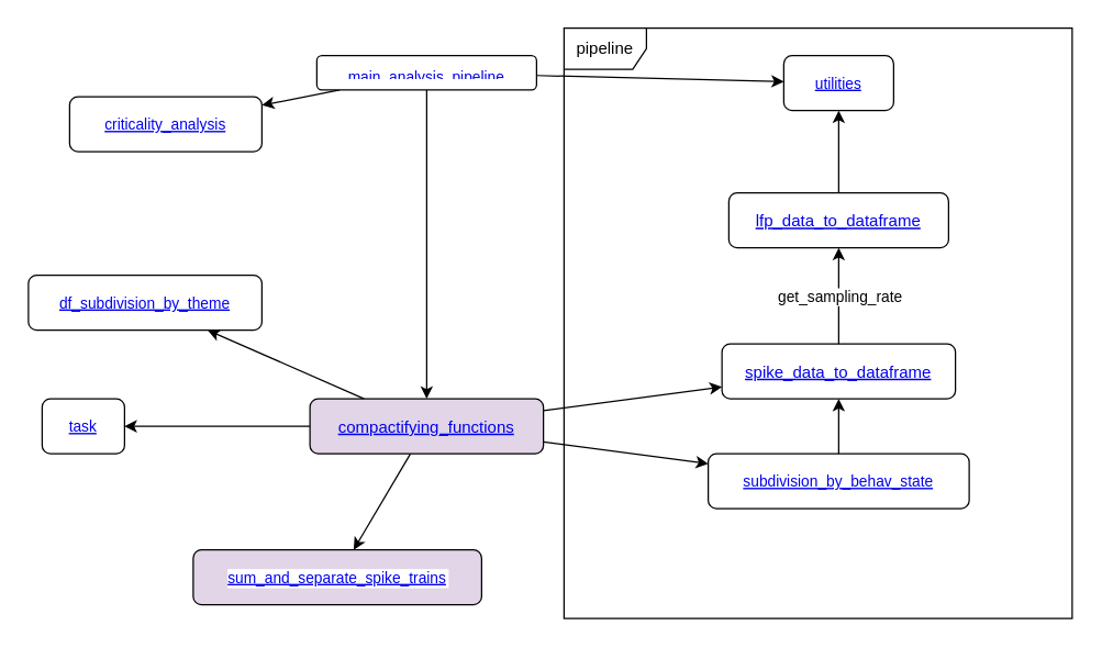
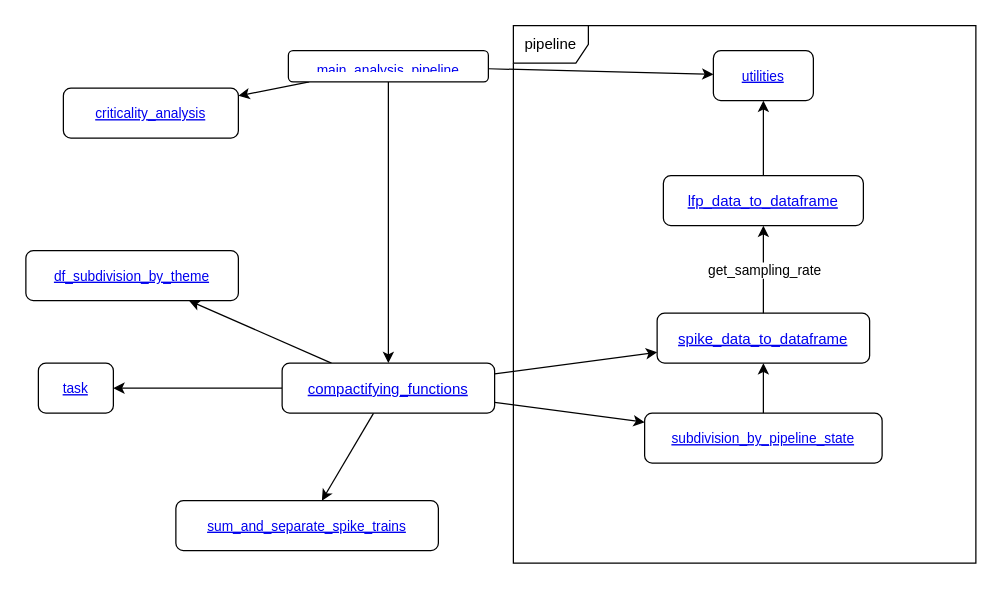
- <mxCell id="13" value="compactifying_functions" style="fontColor=#0000EE;fontStyle=4;rounded=1;overflow=hidden;spacing=10;fillColor=#e1d5e7;" parent="1" vertex="1"><mxGeometry x="225" y="290" width="170" height="40" as="geometry" /></mxCell>
+ <mxCell id="13" value="compactifying_functions" style="fontColor=#0000EE;fontStyle=4;rounded=1;overflow=hidden;spacing=10;" parent="1" vertex="1"><mxGeometry x="225" y="290" width="170" height="40" as="geometry" /></mxCell>
- <mxCell id="16" value="subdivision_by_behav_state" style="fontColor=#0000EE;fontStyle=4;rounded=1;overflow=hidden;spacing=10;fontFamily=Helvetica;fontSize=11;labelBackgroundColor=default;" parent="1" vertex="1"><mxGeometry x="515" y="330" width="190" height="40" as="geometry" /></mxCell>
+ <mxCell id="16" value="subdivision_by_pipeline_state" style="fontColor=#0000EE;fontStyle=4;rounded=1;overflow=hidden;spacing=10;fontFamily=Helvetica;fontSize=11;labelBackgroundColor=default;" parent="1" vertex="1"><mxGeometry x="515" y="330" width="190" height="40" as="geometry" /></mxCell>
- <mxCell id="17" value="sum_and_separate_spike_trains" style="fontColor=#0000EE;fontStyle=4;rounded=1;overflow=hidden;spacing=10;fontFamily=Helvetica;fontSize=11;labelBackgroundColor=default;fillColor=#e1d5e7;" parent="1" vertex="1"><mxGeometry x="140" y="400" width="210" height="40" as="geometry" /></mxCell>
+ <mxCell id="17" value="sum_and_separate_spike_trains" style="fontColor=#0000EE;fontStyle=4;rounded=1;overflow=hidden;spacing=10;fontFamily=Helvetica;fontSize=11;labelBackgroundColor=default;" parent="1" vertex="1"><mxGeometry x="140" y="400" width="210" height="40" as="geometry" /></mxCell>
